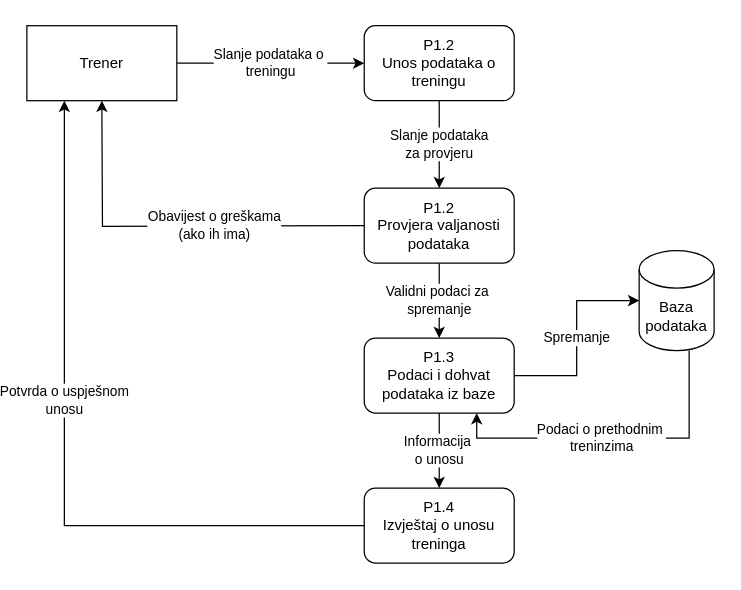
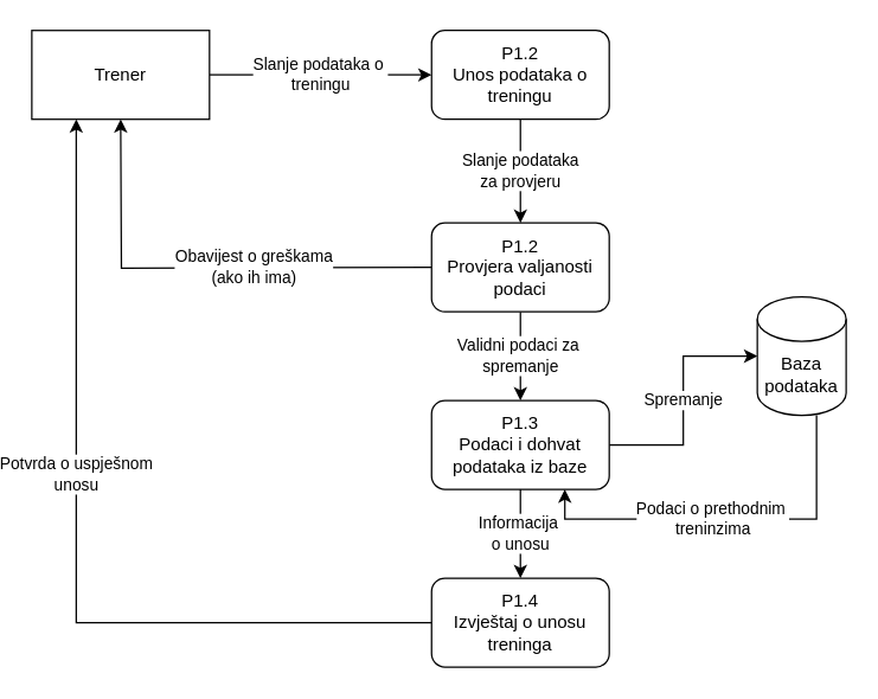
- <mxCell id="8" value="P1.2&lt;div&gt;Provjera valjanosti podataka&lt;/div&gt;" style="rounded=1;whiteSpace=wrap;html=1;" vertex="1" parent="1"><mxGeometry x="290" y="150" width="120" height="60" as="geometry" /></mxCell>
+ <mxCell id="8" value="P1.2&lt;div&gt;Provjera valjanosti podaci&lt;/div&gt;" style="rounded=1;whiteSpace=wrap;html=1;" vertex="1" parent="1"><mxGeometry x="290" y="150" width="120" height="60" as="geometry" /></mxCell>
